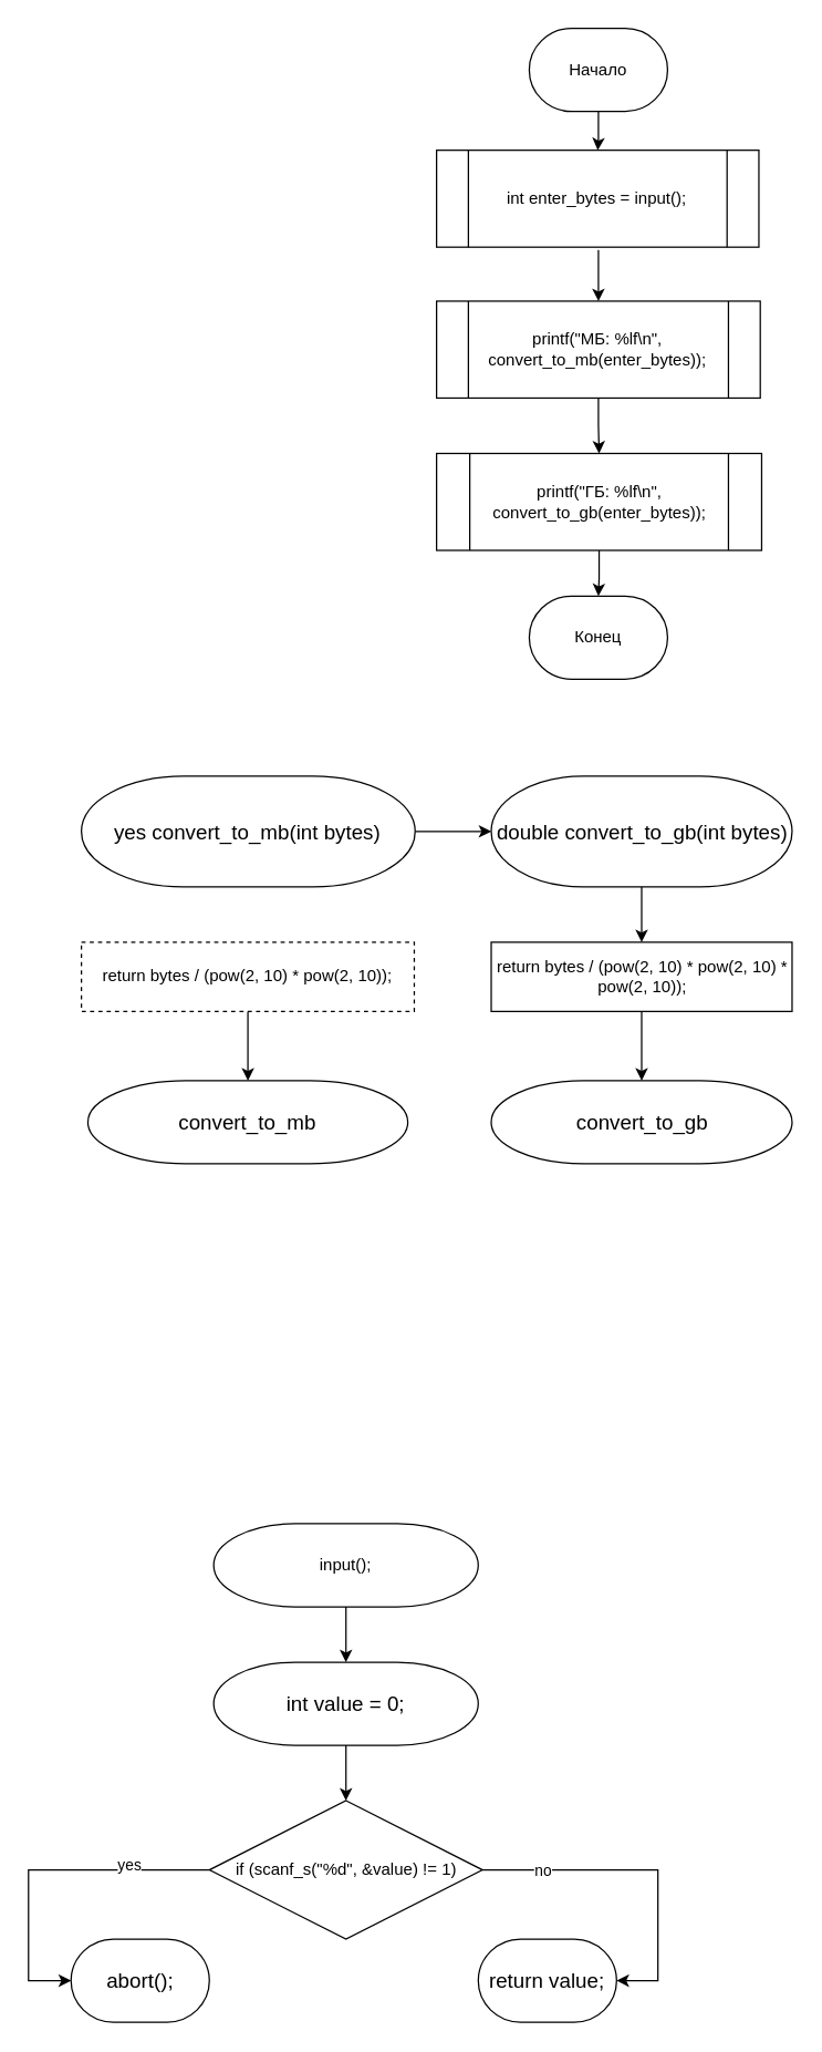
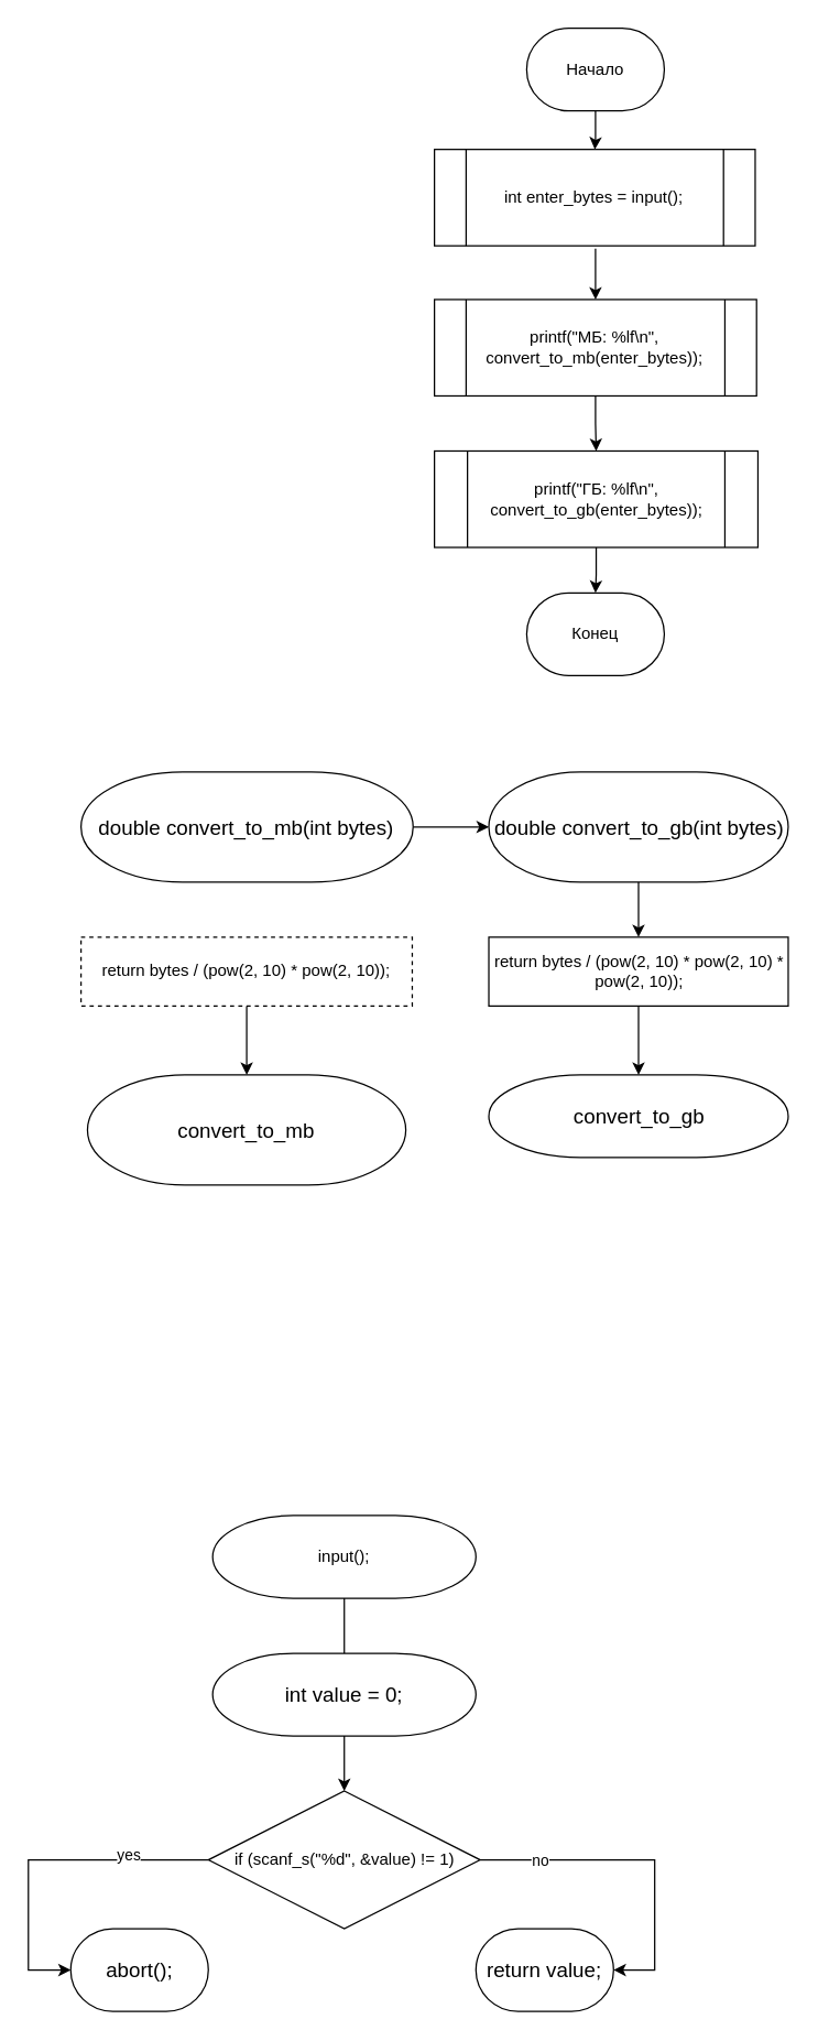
- <mxCell id="18" value="&lt;span style=&quot;font-size: 15px;&quot;&gt;yes convert_to_mb(int bytes)&lt;/span&gt;" style="strokeWidth=1;html=1;shape=mxgraph.flowchart.terminator;whiteSpace=wrap;" parent="1" vertex="1"><mxGeometry x="58.25" y="560" width="241.25" height="80" as="geometry" /></mxCell>
+ <mxCell id="18" value="&lt;span style=&quot;font-size: 15px;&quot;&gt;double convert_to_mb(int bytes)&lt;/span&gt;" style="strokeWidth=1;html=1;shape=mxgraph.flowchart.terminator;whiteSpace=wrap;" parent="1" vertex="1"><mxGeometry x="58.25" y="560" width="241.25" height="80" as="geometry" /></mxCell>
- <mxCell id="21" value="&lt;span style=&quot;font-size: 15px;&quot;&gt;convert_to_mb&lt;/span&gt;" style="strokeWidth=1;html=1;shape=mxgraph.flowchart.terminator;whiteSpace=wrap;" parent="1" vertex="1"><mxGeometry x="62.94" y="780" width="231.25" height="60" as="geometry" /></mxCell>
+ <mxCell id="21" value="&lt;span style=&quot;font-size: 15px;&quot;&gt;convert_to_mb&lt;/span&gt;" style="strokeWidth=1;html=1;shape=mxgraph.flowchart.terminator;whiteSpace=wrap;" parent="1" vertex="1"><mxGeometry x="62.94" y="780" width="231.25" height="80" as="geometry" /></mxCell>
- <mxCell id="26" value="" style="edgeStyle=orthogonalEdgeStyle;rounded=0;orthogonalLoop=1;jettySize=auto;html=1;" parent="1" source="27" target="29" edge="1"><mxGeometry relative="1" as="geometry" /></mxCell>
+ <mxCell id="26" value="" style="edgeStyle=orthogonalEdgeStyle;rounded=0;orthogonalLoop=1;jettySize=auto;html=1;endArrow=none;" parent="1" source="27" target="29" edge="1"><mxGeometry relative="1" as="geometry" /></mxCell>
